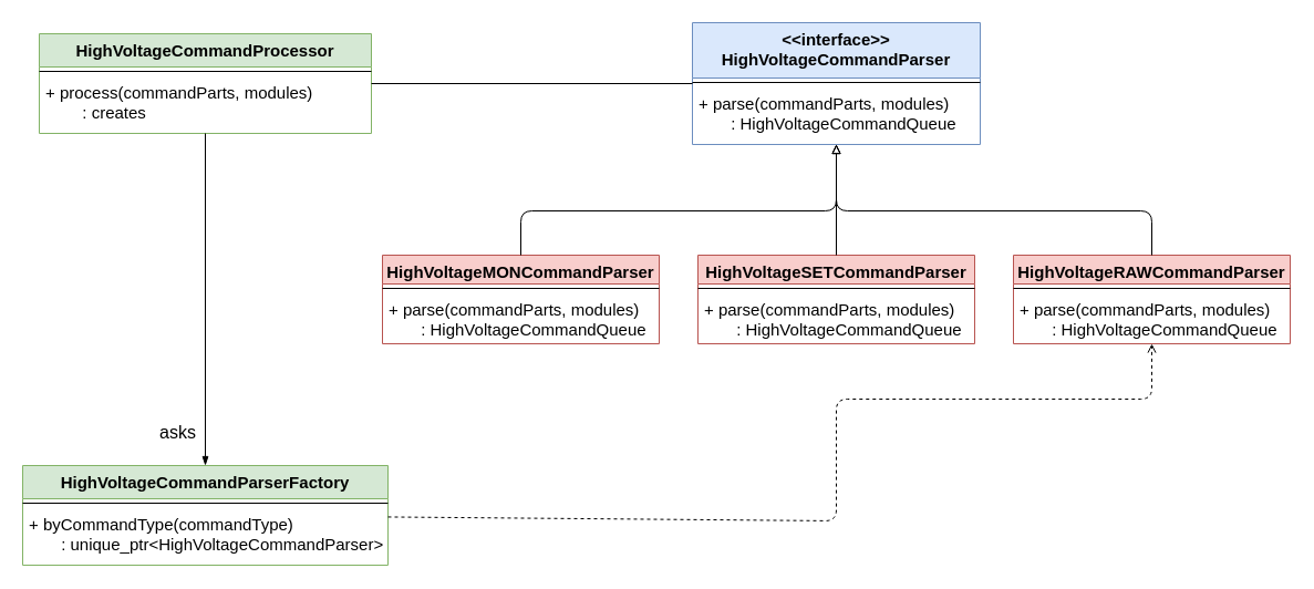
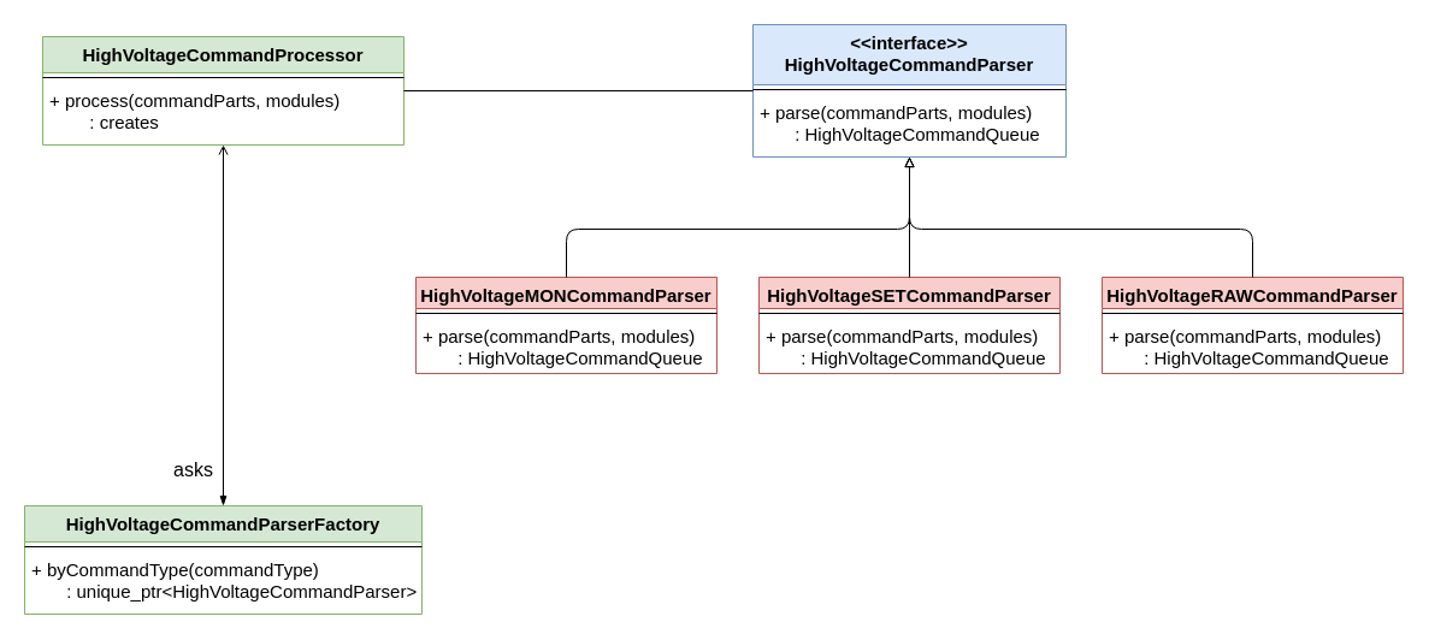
- <mxCell id="24" value="" style="endArrow=none;html=1;fontSize=13;startArrow=blockThin;startFill=1;" parent="1" source="17" target="21" edge="1"><mxGeometry width="50" height="50" relative="1" as="geometry"><mxPoint x="75" y="370" as="sourcePoint" /><mxPoint x="125" y="320" as="targetPoint" /></mxGeometry></mxCell>
+ <mxCell id="24" value="" style="endArrow=open;html=1;fontSize=13;startArrow=blockThin;startFill=1;" parent="1" source="17" target="21" edge="1"><mxGeometry width="50" height="50" relative="1" as="geometry"><mxPoint x="75" y="370" as="sourcePoint" /><mxPoint x="125" y="320" as="targetPoint" /></mxGeometry></mxCell>
- <mxCell id="20" value="" style="endArrow=open;html=1;fontSize=13;dashed=1;endFill=0;" parent="1" source="17" target="11" edge="1"><mxGeometry width="50" height="50" relative="1" as="geometry"><mxPoint x="685" y="580" as="sourcePoint" /><mxPoint x="735" y="530" as="targetPoint" /><Array as="points"><mxPoint x="755" y="470" /><mxPoint x="755" y="360" /><mxPoint x="1040" y="360" /></Array></mxGeometry></mxCell>
